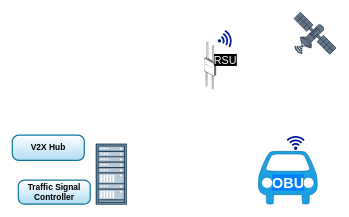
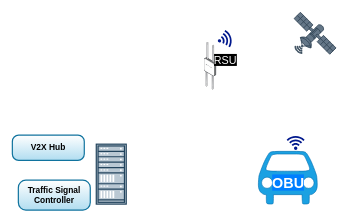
- <mxCell id="10" value="&lt;b&gt;&lt;font style=&quot;font-size: 14px&quot;&gt;Traffic Signal Controller&lt;/font&gt;&lt;/b&gt;" style="rounded=1;whiteSpace=wrap;html=1;shadow=0;glass=0;sketch=0;strokeColor=#10739e;fillColor=#b1ddf0;gradientColor=#ffffff;gradientDirection=north;arcSize=25;strokeWidth=2;" vertex="1" parent="1"><mxGeometry x="30" y="300" width="120" height="40" as="geometry" /></mxCell>
+ <mxCell id="10" value="&lt;b&gt;&lt;font style=&quot;font-size: 14px&quot;&gt;Traffic Signal Controller&lt;/font&gt;&lt;/b&gt;" style="rounded=1;whiteSpace=wrap;html=1;shadow=0;glass=0;sketch=0;strokeColor=#10739e;fillColor=#b1ddf0;gradientColor=#ffffff;gradientDirection=north;arcSize=25;strokeWidth=2;" vertex="1" parent="1"><mxGeometry x="30" y="300" width="120" height="50" as="geometry" /></mxCell>
